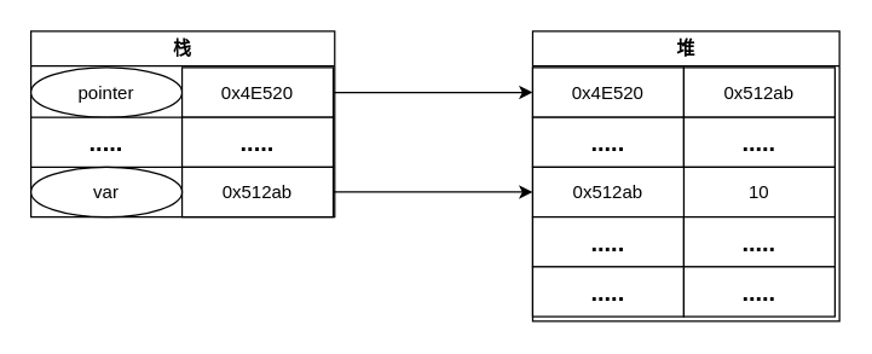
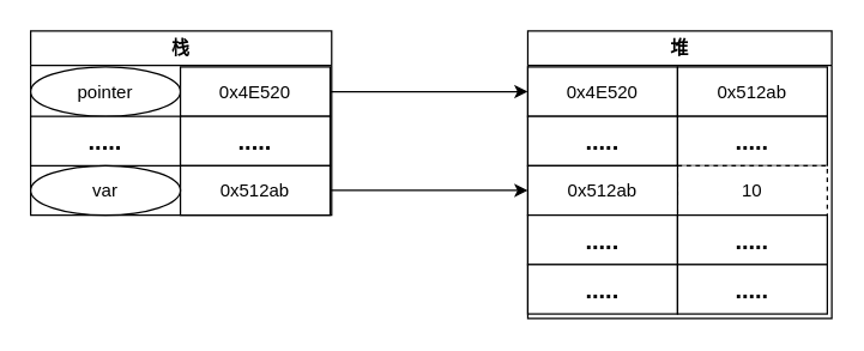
- <mxCell id="12" value="10" style="rounded=0;whiteSpace=wrap;html=1;" vertex="1" parent="11"><mxGeometry x="100.0" width="100.0" height="33" as="geometry" /></mxCell>
+ <mxCell id="12" value="10" style="rounded=0;whiteSpace=wrap;html=1;dashed=1;" vertex="1" parent="11"><mxGeometry x="100.0" width="100.0" height="33" as="geometry" /></mxCell>
